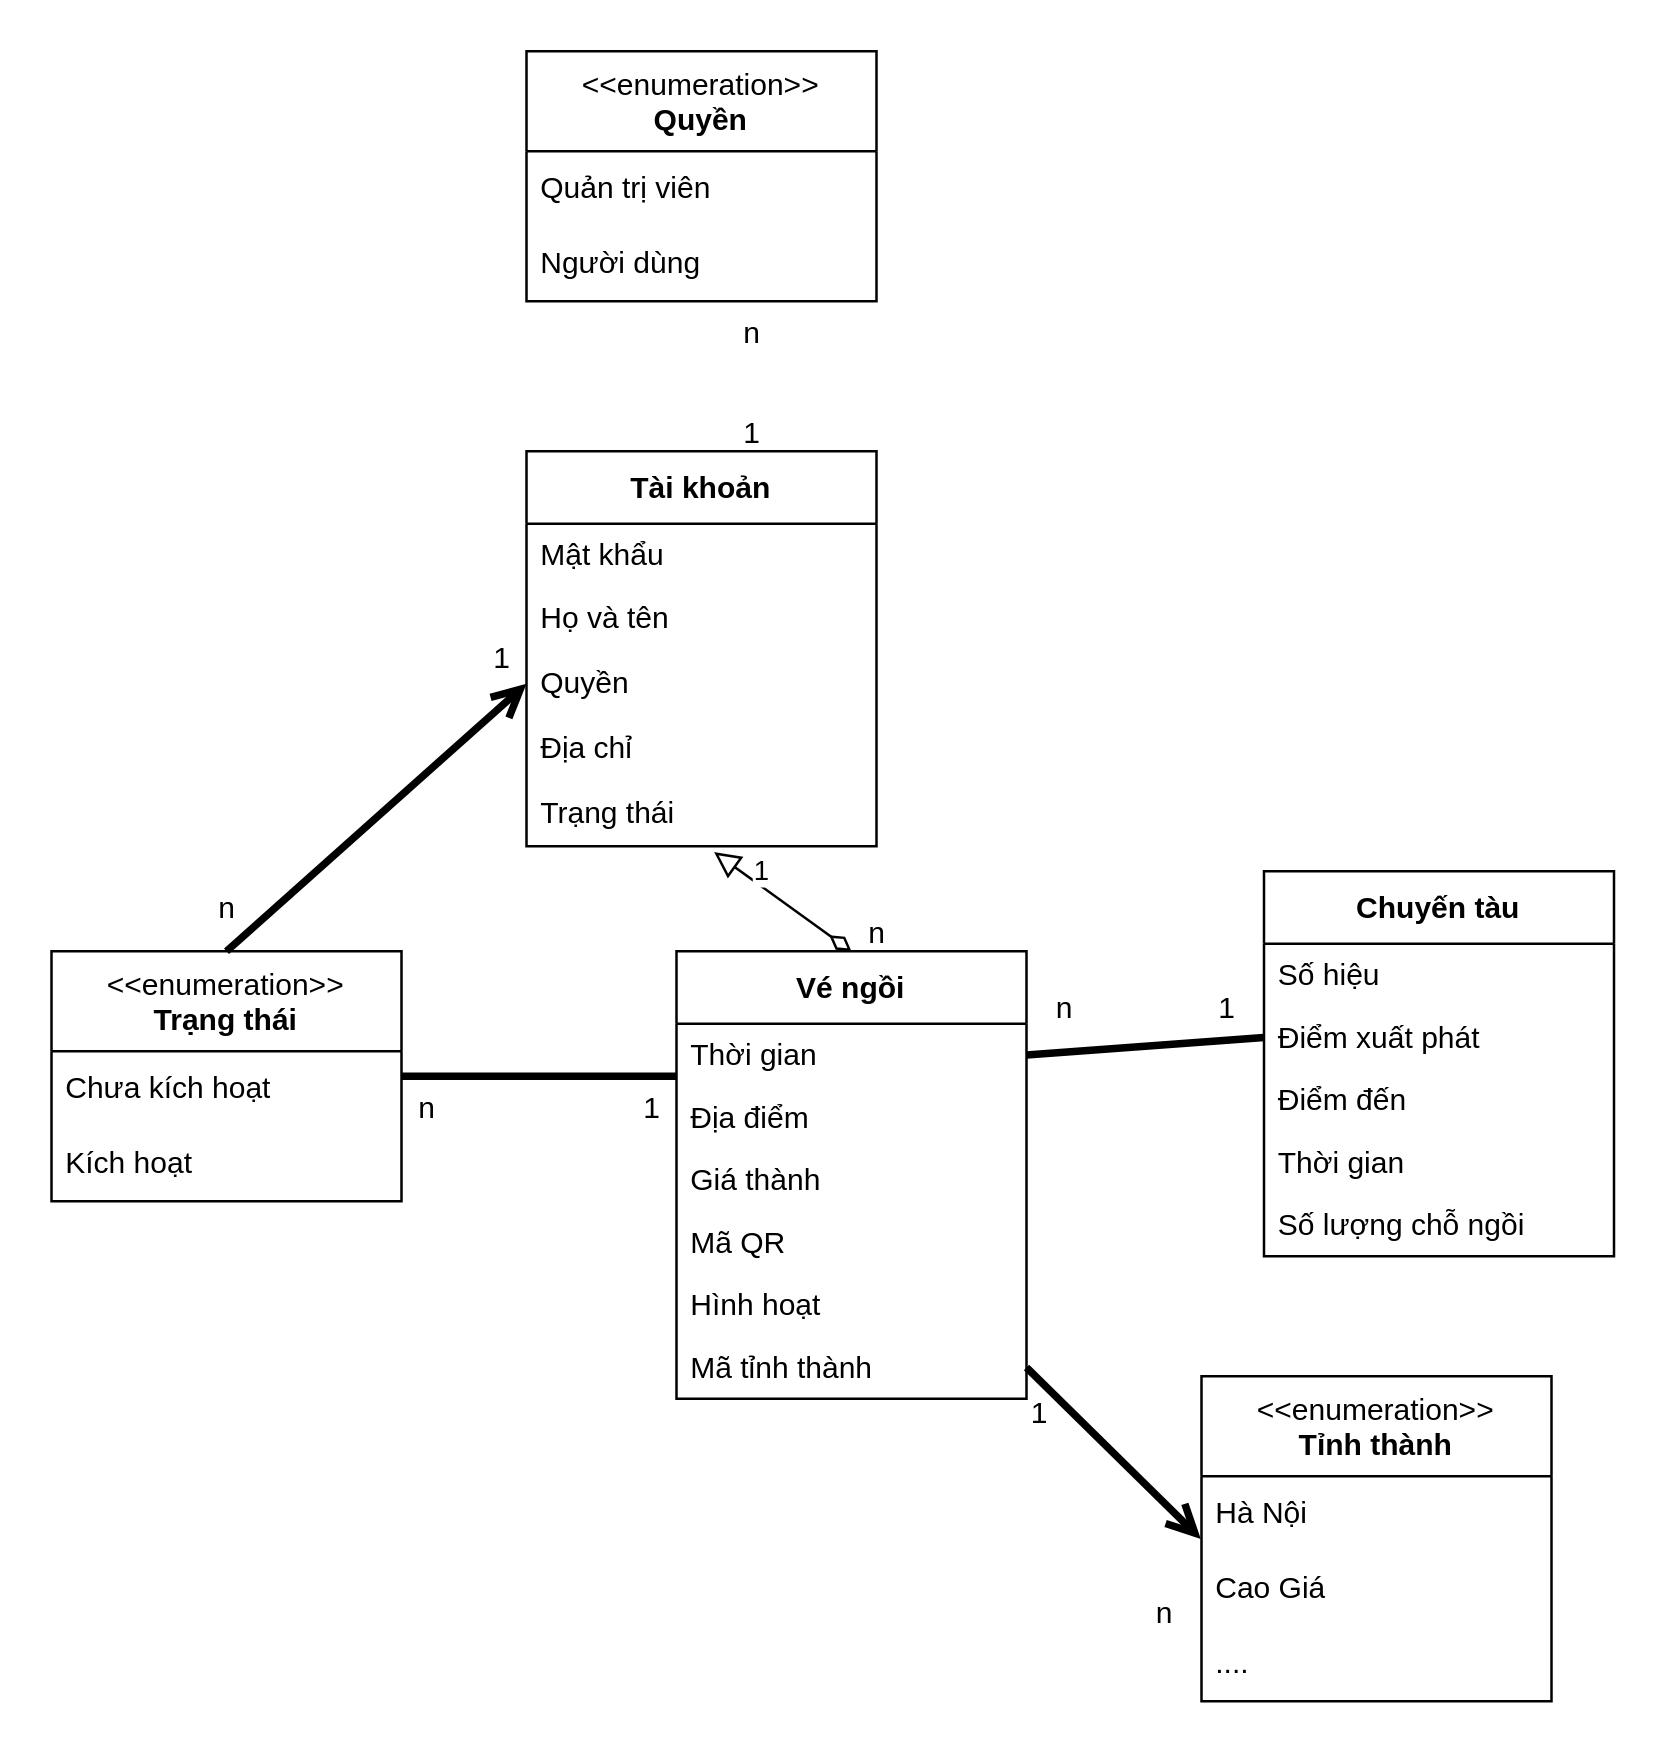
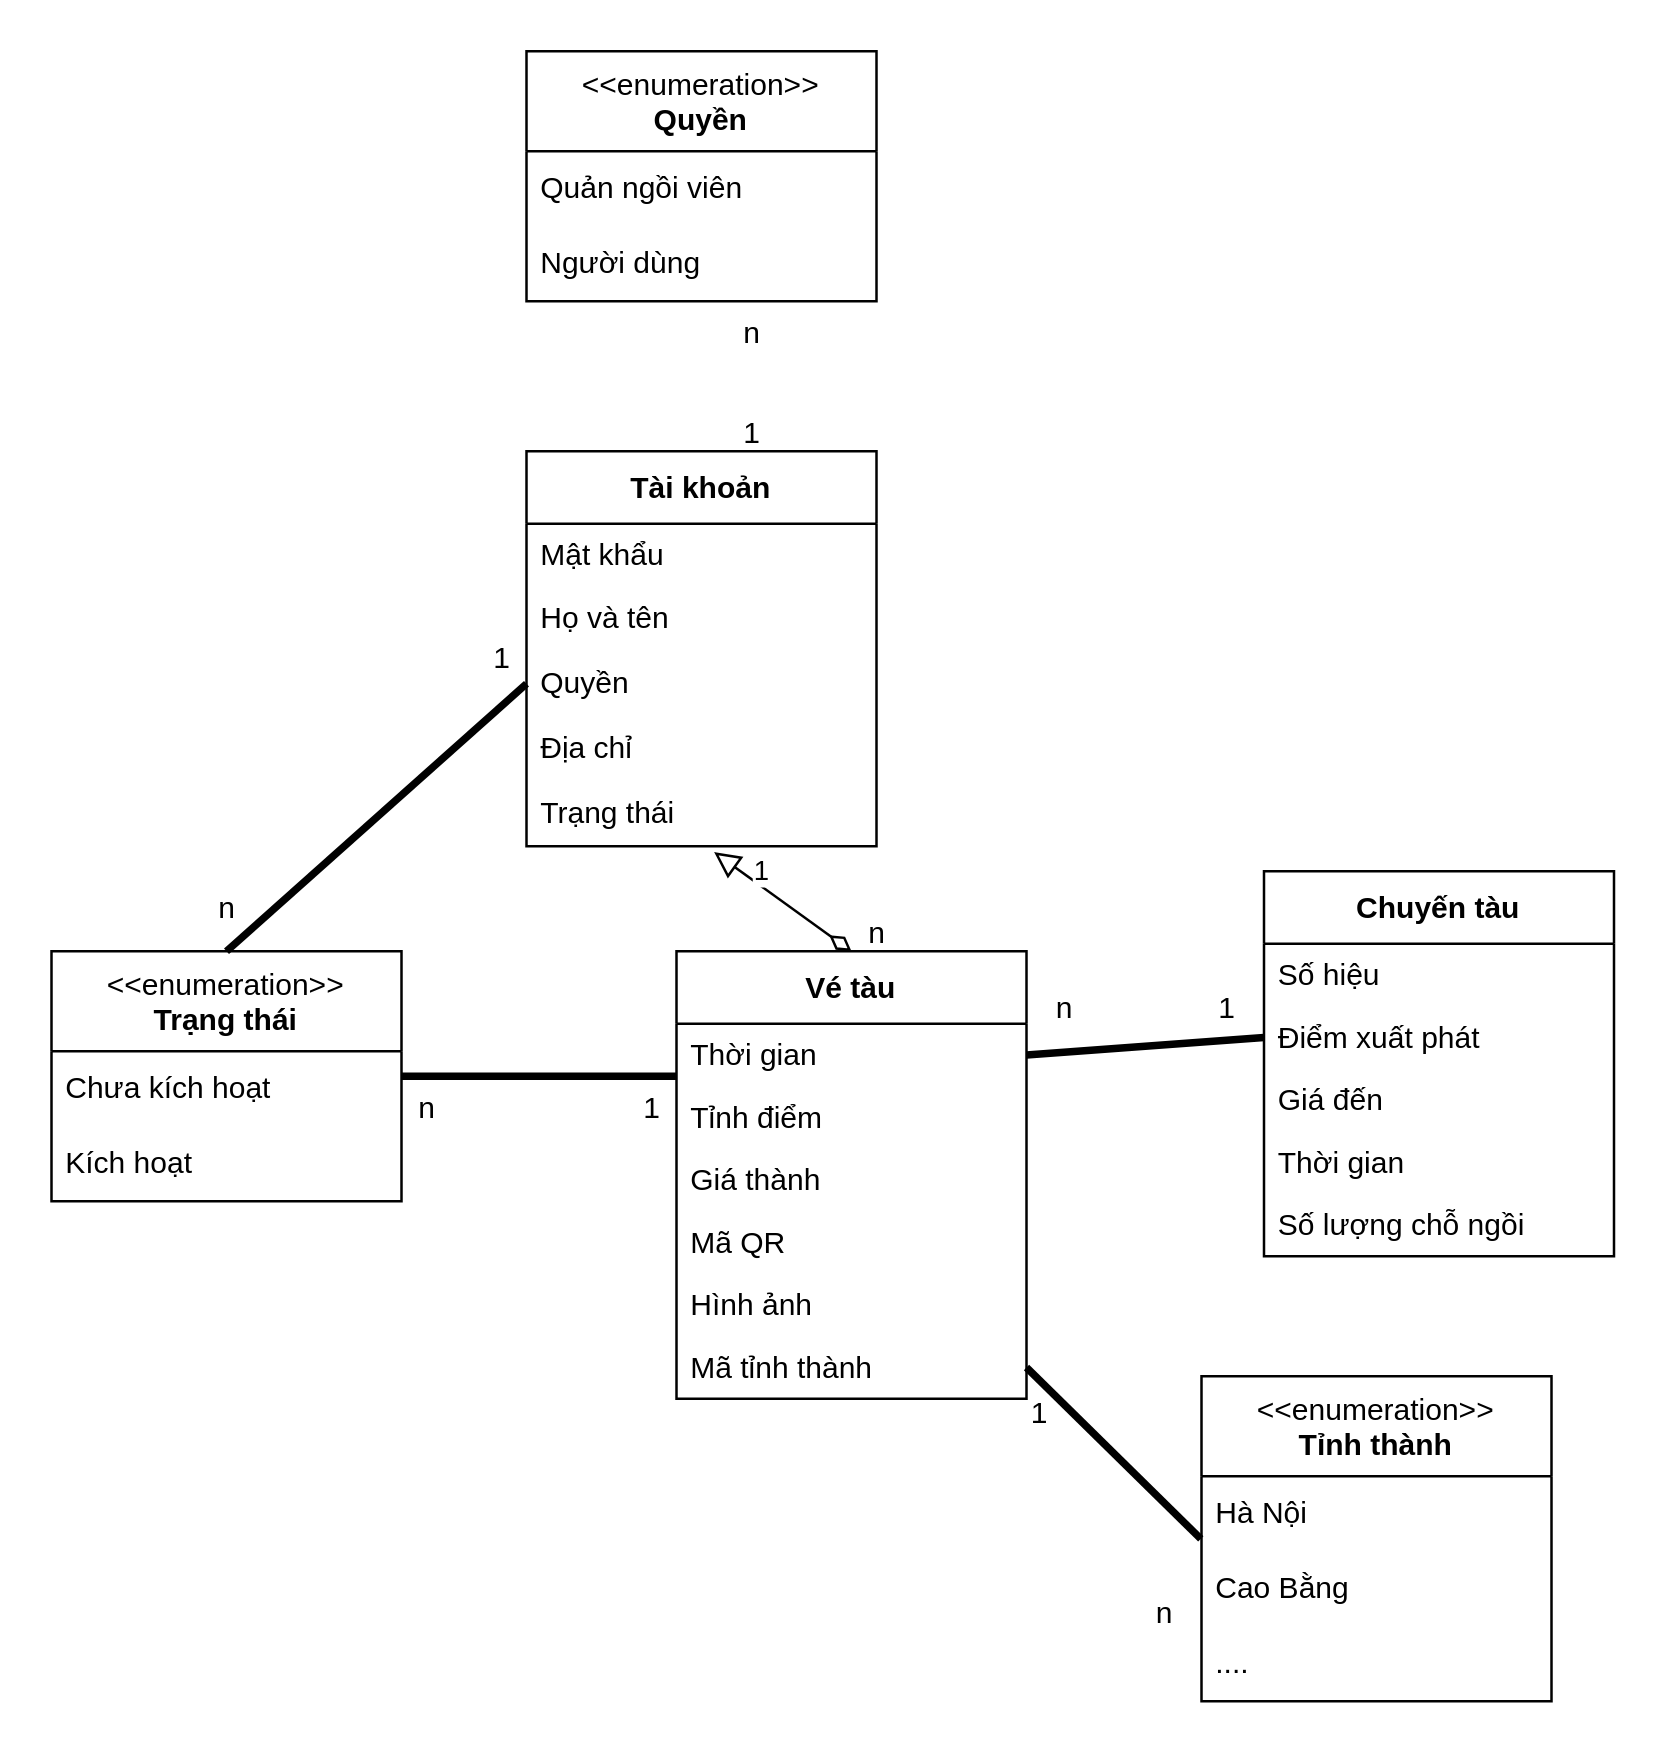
- <mxCell id="3" value="Quản trị viên" style="text;html=1;strokeColor=none;fillColor=none;align=left;verticalAlign=middle;spacingLeft=4;spacingRight=4;overflow=hidden;rotatable=0;points=[[0,0.5],[1,0.5]];portConstraint=eastwest;whiteSpace=wrap;" vertex="1" parent="2"><mxGeometry y="40" width="140" height="30" as="geometry" /></mxCell>
+ <mxCell id="3" value="Quản ngồi viên" style="text;html=1;strokeColor=none;fillColor=none;align=left;verticalAlign=middle;spacingLeft=4;spacingRight=4;overflow=hidden;rotatable=0;points=[[0,0.5],[1,0.5]];portConstraint=eastwest;whiteSpace=wrap;" vertex="1" parent="2"><mxGeometry y="40" width="140" height="30" as="geometry" /></mxCell>
- <mxCell id="26" value="" style="endArrow=open;startArrow=none;endFill=0;startFill=0;endSize=8;html=1;verticalAlign=bottom;labelBackgroundColor=none;strokeWidth=3;rounded=0;exitX=0.5;exitY=0;exitDx=0;exitDy=0;entryX=0;entryY=0.5;entryDx=0;entryDy=0;" edge="1" parent="1" source="11" target="8"><mxGeometry width="160" relative="1" as="geometry"><mxPoint x="10" y="320" as="sourcePoint" /><mxPoint x="170" y="320" as="targetPoint" /></mxGeometry></mxCell>
+ <mxCell id="26" value="" style="endArrow=none;startArrow=none;endFill=0;startFill=0;endSize=8;html=1;verticalAlign=bottom;labelBackgroundColor=none;strokeWidth=3;rounded=0;exitX=0.5;exitY=0;exitDx=0;exitDy=0;entryX=0;entryY=0.5;entryDx=0;entryDy=0;" edge="1" parent="1" source="11" target="8"><mxGeometry width="160" relative="1" as="geometry"><mxPoint x="10" y="320" as="sourcePoint" /><mxPoint x="170" y="320" as="targetPoint" /></mxGeometry></mxCell>
- <mxCell id="14" value="Vé ngồi" style="swimlane;fontStyle=1;align=center;verticalAlign=middle;childLayout=stackLayout;horizontal=1;startSize=29;horizontalStack=0;resizeParent=1;resizeParentMax=0;resizeLast=0;collapsible=0;marginBottom=0;html=1;whiteSpace=wrap;" vertex="1" parent="1"><mxGeometry x="270" y="380" width="140" height="179" as="geometry" /></mxCell>
+ <mxCell id="14" value="Vé tàu" style="swimlane;fontStyle=1;align=center;verticalAlign=middle;childLayout=stackLayout;horizontal=1;startSize=29;horizontalStack=0;resizeParent=1;resizeParentMax=0;resizeLast=0;collapsible=0;marginBottom=0;html=1;whiteSpace=wrap;" vertex="1" parent="1"><mxGeometry x="270" y="380" width="140" height="179" as="geometry" /></mxCell>
- <mxCell id="42" value="Điểm đến" style="text;html=1;strokeColor=none;fillColor=none;align=left;verticalAlign=middle;spacingLeft=4;spacingRight=4;overflow=hidden;rotatable=0;points=[[0,0.5],[1,0.5]];portConstraint=eastwest;whiteSpace=wrap;" vertex="1" parent="39"><mxGeometry y="79" width="140" height="25" as="geometry" /></mxCell>
+ <mxCell id="42" value="Giá đến" style="text;html=1;strokeColor=none;fillColor=none;align=left;verticalAlign=middle;spacingLeft=4;spacingRight=4;overflow=hidden;rotatable=0;points=[[0,0.5],[1,0.5]];portConstraint=eastwest;whiteSpace=wrap;" vertex="1" parent="39"><mxGeometry y="79" width="140" height="25" as="geometry" /></mxCell>
- <mxCell id="16" value="Địa điểm" style="text;html=1;strokeColor=none;fillColor=none;align=left;verticalAlign=middle;spacingLeft=4;spacingRight=4;overflow=hidden;rotatable=0;points=[[0,0.5],[1,0.5]];portConstraint=eastwest;whiteSpace=wrap;" vertex="1" parent="14"><mxGeometry y="54" width="140" height="25" as="geometry" /></mxCell>
+ <mxCell id="16" value="Tỉnh điểm" style="text;html=1;strokeColor=none;fillColor=none;align=left;verticalAlign=middle;spacingLeft=4;spacingRight=4;overflow=hidden;rotatable=0;points=[[0,0.5],[1,0.5]];portConstraint=eastwest;whiteSpace=wrap;" vertex="1" parent="14"><mxGeometry y="54" width="140" height="25" as="geometry" /></mxCell>
- <mxCell id="19" value="Hình hoạt&amp;nbsp;" style="text;html=1;strokeColor=none;fillColor=none;align=left;verticalAlign=middle;spacingLeft=4;spacingRight=4;overflow=hidden;rotatable=0;points=[[0,0.5],[1,0.5]];portConstraint=eastwest;whiteSpace=wrap;" vertex="1" parent="14"><mxGeometry y="129" width="140" height="25" as="geometry" /></mxCell>
+ <mxCell id="19" value="Hình ảnh&amp;nbsp;" style="text;html=1;strokeColor=none;fillColor=none;align=left;verticalAlign=middle;spacingLeft=4;spacingRight=4;overflow=hidden;rotatable=0;points=[[0,0.5],[1,0.5]];portConstraint=eastwest;whiteSpace=wrap;" vertex="1" parent="14"><mxGeometry y="129" width="140" height="25" as="geometry" /></mxCell>
- <mxCell id="31" value="" style="endArrow=open;startArrow=none;endFill=0;startFill=0;endSize=8;html=1;verticalAlign=bottom;labelBackgroundColor=none;strokeWidth=3;rounded=0;exitX=1;exitY=0.5;exitDx=0;exitDy=0;entryX=-0.002;entryY=0.835;entryDx=0;entryDy=0;entryPerimeter=0;" edge="1" parent="1" source="20" target="28"><mxGeometry width="160" relative="1" as="geometry"><mxPoint x="190" y="350" as="sourcePoint" /><mxPoint x="350" y="350" as="targetPoint" /></mxGeometry></mxCell>
+ <mxCell id="31" value="" style="endArrow=none;startArrow=none;endFill=0;startFill=0;endSize=8;html=1;verticalAlign=bottom;labelBackgroundColor=none;strokeWidth=3;rounded=0;exitX=1;exitY=0.5;exitDx=0;exitDy=0;entryX=-0.002;entryY=0.835;entryDx=0;entryDy=0;entryPerimeter=0;" edge="1" parent="1" source="20" target="28"><mxGeometry width="160" relative="1" as="geometry"><mxPoint x="190" y="350" as="sourcePoint" /><mxPoint x="350" y="350" as="targetPoint" /></mxGeometry></mxCell>
- <mxCell id="29" value="Cao Giá" style="text;html=1;strokeColor=none;fillColor=none;align=left;verticalAlign=middle;spacingLeft=4;spacingRight=4;overflow=hidden;rotatable=0;points=[[0,0.5],[1,0.5]];portConstraint=eastwest;whiteSpace=wrap;" vertex="1" parent="27"><mxGeometry y="70" width="140" height="30" as="geometry" /></mxCell>
+ <mxCell id="29" value="Cao Bằng" style="text;html=1;strokeColor=none;fillColor=none;align=left;verticalAlign=middle;spacingLeft=4;spacingRight=4;overflow=hidden;rotatable=0;points=[[0,0.5],[1,0.5]];portConstraint=eastwest;whiteSpace=wrap;" vertex="1" parent="27"><mxGeometry y="70" width="140" height="30" as="geometry" /></mxCell>
